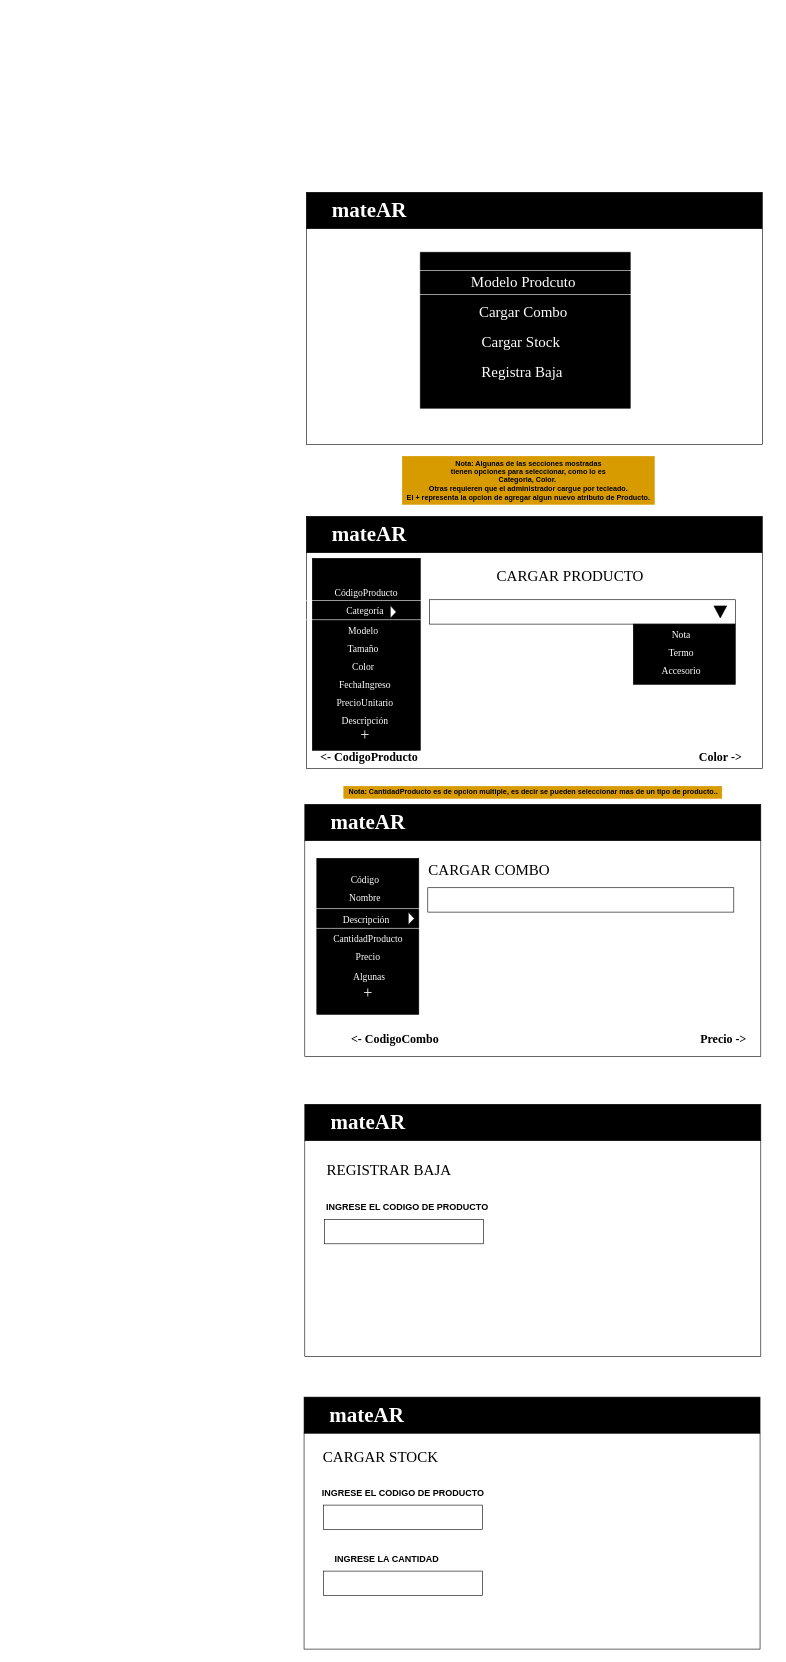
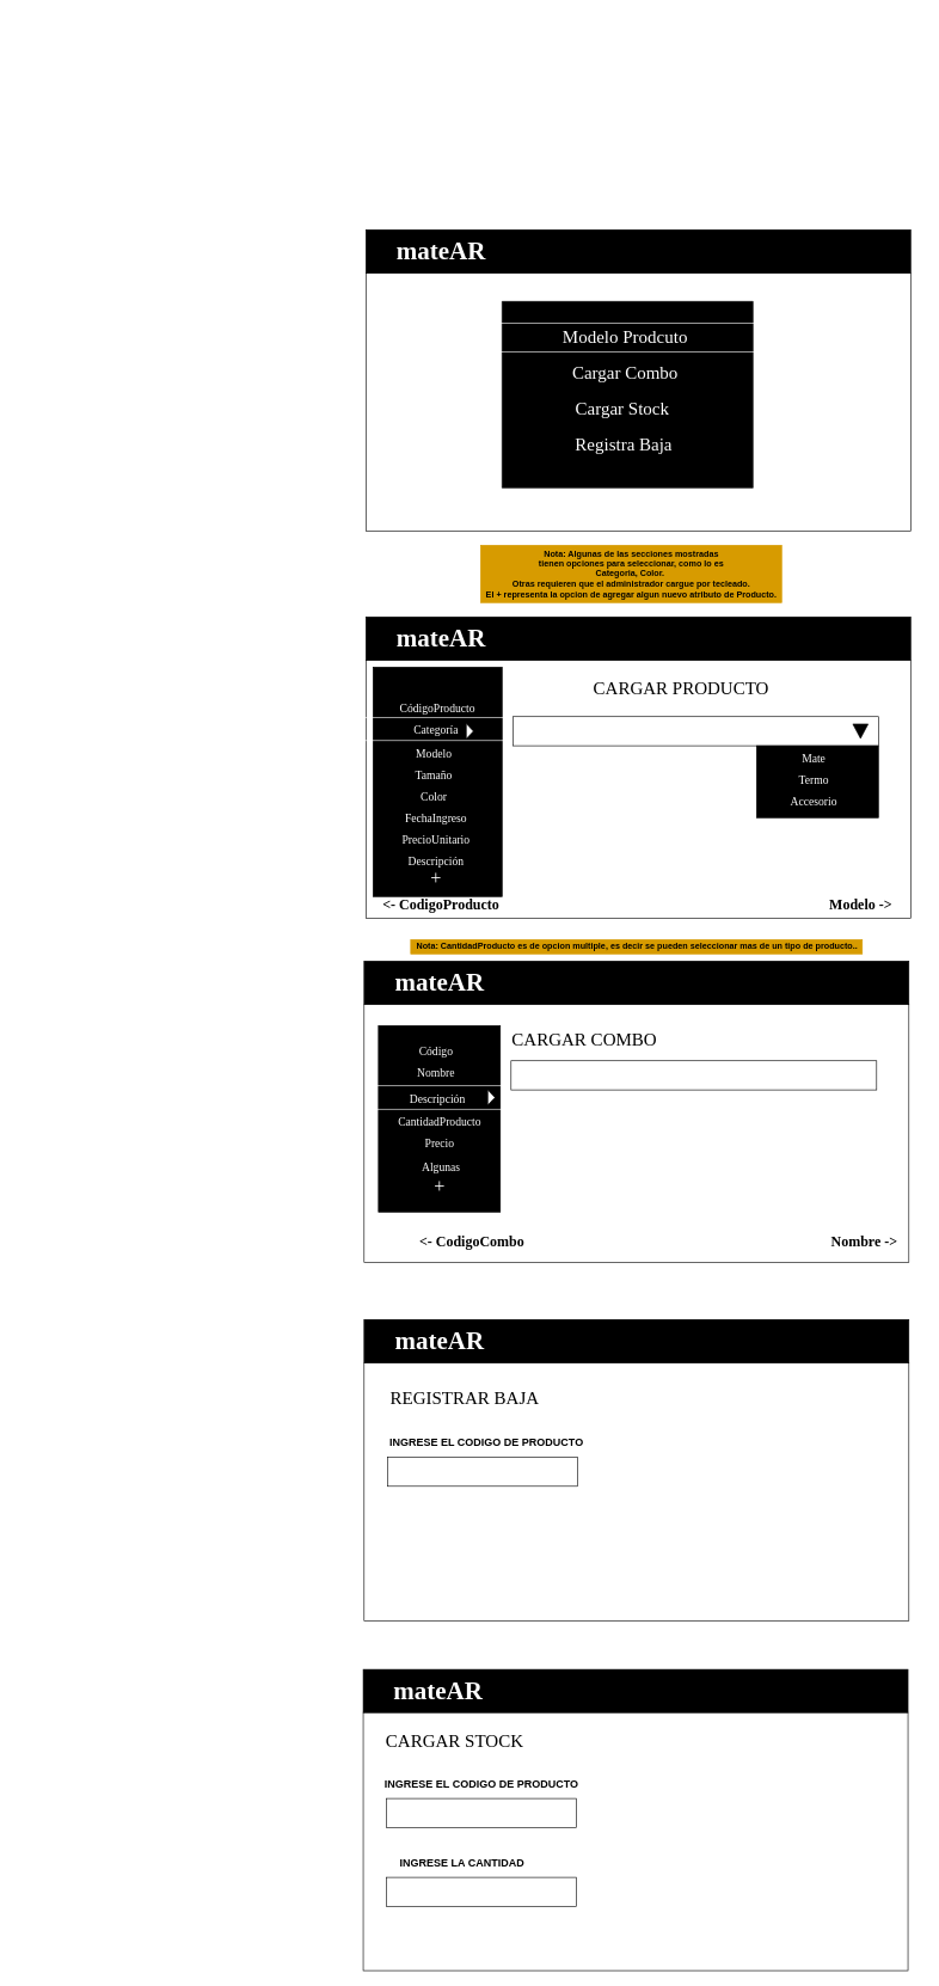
- <mxCell id="27" value="&lt;font color=&quot;#ffffff&quot;&gt;&lt;span style=&quot;font-size: 16px&quot;&gt;Nota&lt;/span&gt;&lt;/font&gt;" style="text;html=1;strokeColor=none;fillColor=none;align=center;verticalAlign=middle;whiteSpace=wrap;rounded=0;shadow=0;glass=1;labelBackgroundColor=none;fontFamily=Georgia;fontSize=20;fontColor=none;" parent="1" vertex="1"><mxGeometry x="1045" y="1039.68" width="180" height="30" as="geometry" /></mxCell>
+ <mxCell id="27" value="&lt;font color=&quot;#ffffff&quot;&gt;&lt;span style=&quot;font-size: 16px&quot;&gt;Mate&lt;/span&gt;&lt;/font&gt;" style="text;html=1;strokeColor=none;fillColor=none;align=center;verticalAlign=middle;whiteSpace=wrap;rounded=0;shadow=0;glass=1;labelBackgroundColor=none;fontFamily=Georgia;fontSize=20;fontColor=none;" parent="1" vertex="1"><mxGeometry x="1045" y="1039.68" width="180" height="30" as="geometry" /></mxCell>
- <mxCell id="30" value="Color -&amp;gt;" style="text;html=1;strokeColor=none;fillColor=none;align=center;verticalAlign=middle;whiteSpace=wrap;rounded=0;shadow=0;glass=0;fontFamily=Georgia;fontSize=20;fontColor=none;fontStyle=1" parent="1" vertex="1"><mxGeometry x="1117.5" y="1240" width="165" height="40" as="geometry" /></mxCell>
+ <mxCell id="30" value="Modelo -&amp;gt;" style="text;html=1;strokeColor=none;fillColor=none;align=center;verticalAlign=middle;whiteSpace=wrap;rounded=0;shadow=0;glass=0;fontFamily=Georgia;fontSize=20;fontColor=none;fontStyle=1" parent="1" vertex="1"><mxGeometry x="1117.5" y="1240" width="165" height="40" as="geometry" /></mxCell>
- <mxCell id="47" value="Precio -&amp;gt;" style="text;html=1;strokeColor=none;fillColor=none;align=center;verticalAlign=middle;whiteSpace=wrap;rounded=0;shadow=0;glass=0;fontFamily=Georgia;fontSize=20;fontColor=none;fontStyle=1" parent="1" vertex="1"><mxGeometry x="1122.5" y="1710" width="165" height="40" as="geometry" /></mxCell>
+ <mxCell id="47" value="Nombre -&amp;gt;" style="text;html=1;strokeColor=none;fillColor=none;align=center;verticalAlign=middle;whiteSpace=wrap;rounded=0;shadow=0;glass=0;fontFamily=Georgia;fontSize=20;fontColor=none;fontStyle=1" parent="1" vertex="1"><mxGeometry x="1122.5" y="1710" width="165" height="40" as="geometry" /></mxCell>
